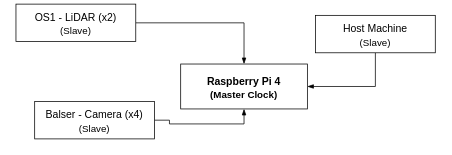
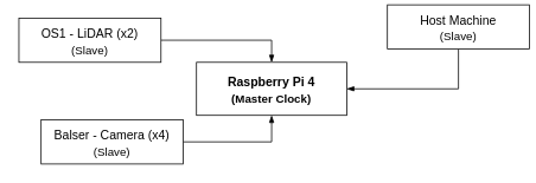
- <mxCell id="6" value="&lt;div&gt;&lt;div&gt;&lt;font style=&quot;font-size: 14px ; line-height: 160%&quot;&gt;OS1 - LiDAR (x2)&lt;/font&gt;&lt;/div&gt;&lt;/div&gt;(Slave)" style="rounded=0;whiteSpace=wrap;html=1;shadow=0;glass=0;comic=0;strokeColor=#000000;strokeWidth=1;fillColor=#ffffff;gradientColor=none;fontFamily=Helvetica;fontSize=13;labelBackgroundColor=none;fontColor=#000000;" parent="1" vertex="1"><mxGeometry x="20" y="5" width="160" height="50" as="geometry" /></mxCell>
+ <mxCell id="6" value="&lt;div&gt;&lt;div&gt;&lt;font style=&quot;font-size: 14px ; line-height: 160%&quot;&gt;OS1 - LiDAR (x2)&lt;/font&gt;&lt;/div&gt;&lt;/div&gt;(Slave)" style="rounded=0;whiteSpace=wrap;html=1;shadow=0;glass=0;comic=0;strokeColor=#000000;strokeWidth=1;fillColor=#ffffff;gradientColor=none;fontFamily=Helvetica;fontSize=13;labelBackgroundColor=none;fontColor=#000000;" parent="1" vertex="1"><mxGeometry x="20" y="20" width="160" height="50" as="geometry" /></mxCell>
- <mxCell id="8" value="&lt;div&gt;&lt;div&gt;&lt;font style=&quot;font-size: 14px ; line-height: 160%&quot;&gt;Host Machine&lt;/font&gt;&lt;/div&gt;&lt;/div&gt;(Slave)" style="rounded=0;whiteSpace=wrap;html=1;shadow=0;glass=0;comic=0;strokeColor=#000000;strokeWidth=1;fillColor=#ffffff;gradientColor=none;fontFamily=Helvetica;fontSize=13;labelBackgroundColor=none;fontColor=#000000;" vertex="1" parent="1"><mxGeometry x="420" y="20" width="160" height="50" as="geometry" /></mxCell>
+ <mxCell id="8" value="&lt;div&gt;&lt;div&gt;&lt;font style=&quot;font-size: 14px ; line-height: 160%&quot;&gt;Host Machine&lt;/font&gt;&lt;/div&gt;&lt;/div&gt;(Slave)" style="rounded=0;whiteSpace=wrap;html=1;shadow=0;glass=0;comic=0;strokeColor=#000000;strokeWidth=1;fillColor=#ffffff;gradientColor=none;fontFamily=Helvetica;fontSize=13;labelBackgroundColor=none;fontColor=#000000;" vertex="1" parent="1"><mxGeometry x="435" y="5" width="160" height="50" as="geometry" /></mxCell>
- <mxCell id="2" value="&lt;div style=&quot;font-size: 14px ; line-height: 160%&quot;&gt;Raspberry Pi 4&lt;/div&gt;&lt;div&gt;(Master Clock&lt;span&gt;)&lt;/span&gt;&lt;/div&gt;" style="rounded=0;whiteSpace=wrap;html=1;shadow=0;glass=0;comic=0;strokeColor=#000000;strokeWidth=1;fillColor=#ffffff;gradientColor=none;fontFamily=Helvetica;FType=g;fontSize=13;labelBackgroundColor=none;fontColor=#000000;fontStyle=1" parent="1" vertex="1"><mxGeometry x="240" y="85" width="169.16" height="60" as="geometry" /></mxCell>
+ <mxCell id="2" value="&lt;div style=&quot;font-size: 14px ; line-height: 160%&quot;&gt;Raspberry Pi 4&lt;/div&gt;&lt;div&gt;(Master Clock&lt;span&gt;)&lt;/span&gt;&lt;/div&gt;" style="rounded=0;whiteSpace=wrap;html=1;shadow=0;glass=0;comic=0;strokeColor=#000000;strokeWidth=1;fillColor=#ffffff;gradientColor=none;fontFamily=Helvetica;FType=g;fontSize=13;labelBackgroundColor=none;fontColor=#000000;fontStyle=1" parent="1" vertex="1"><mxGeometry x="220" y="70" width="169.16" height="60" as="geometry" /></mxCell>
